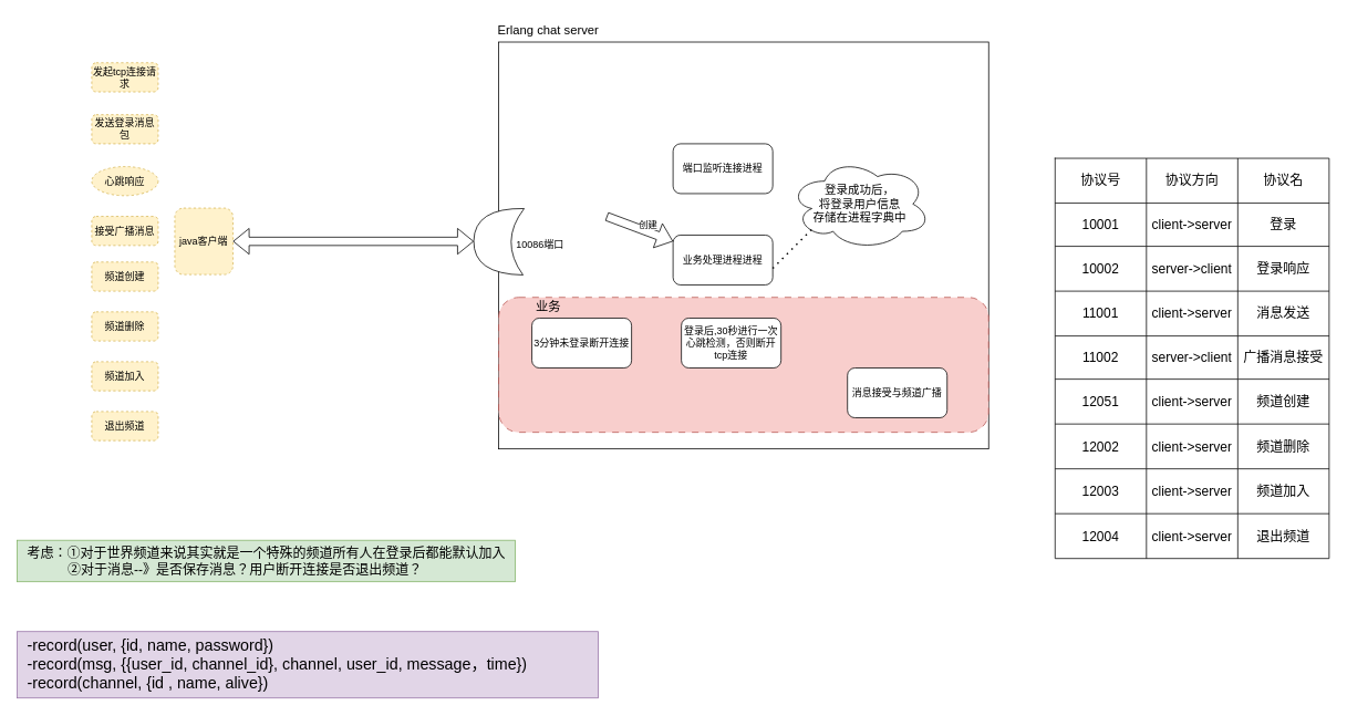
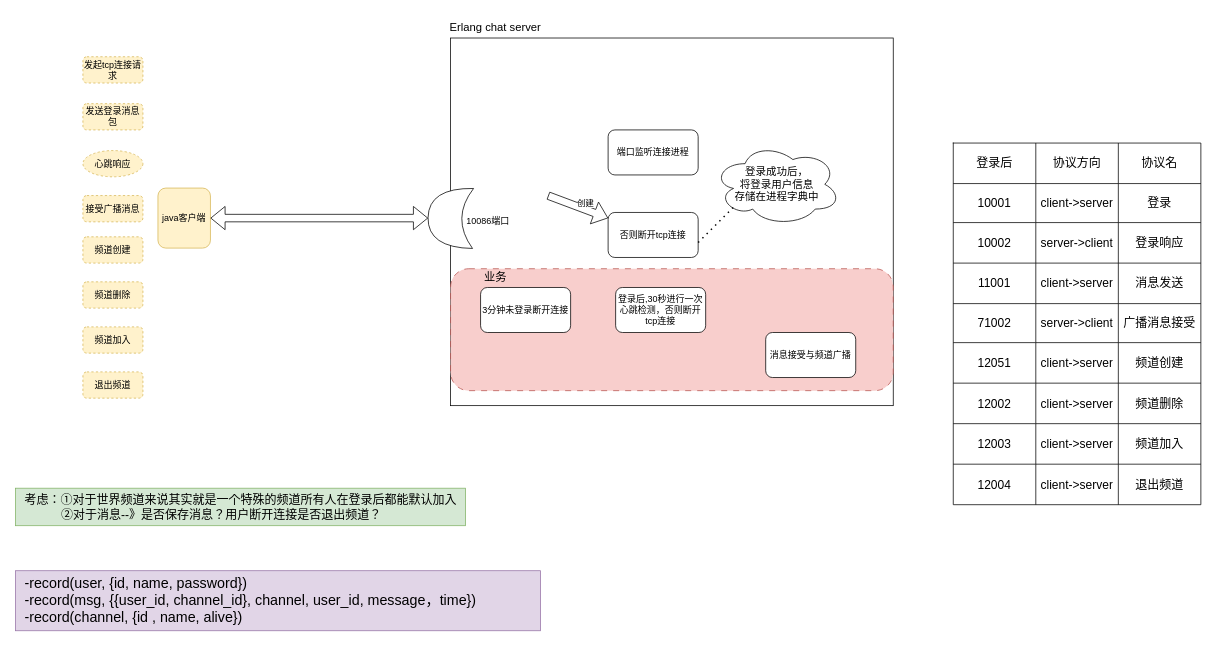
- <mxCell id="18" value="协议号" style="shape=partialRectangle;html=1;whiteSpace=wrap;connectable=0;strokeColor=inherit;overflow=hidden;fillColor=none;top=0;left=0;bottom=0;right=0;pointerEvents=1;fontSize=16;" vertex="1" parent="17"><mxGeometry width="110" height="54" as="geometry"><mxRectangle width="110" height="54" as="alternateBounds" /></mxGeometry></mxCell>
+ <mxCell id="18" value="登录后" style="shape=partialRectangle;html=1;whiteSpace=wrap;connectable=0;strokeColor=inherit;overflow=hidden;fillColor=none;top=0;left=0;bottom=0;right=0;pointerEvents=1;fontSize=16;" vertex="1" parent="17"><mxGeometry width="110" height="54" as="geometry"><mxRectangle width="110" height="54" as="alternateBounds" /></mxGeometry></mxCell>
- <mxCell id="4" value="java客户端" style="rounded=1;whiteSpace=wrap;html=1;fillColor=#fff2cc;strokeColor=#d6b656;dashed=1;" vertex="1" parent="1"><mxGeometry x="210" y="250" width="70" height="80" as="geometry" /></mxCell>
+ <mxCell id="4" value="java客户端" style="rounded=1;whiteSpace=wrap;html=1;fillColor=#fff2cc;strokeColor=#d6b656;" vertex="1" parent="1"><mxGeometry x="210" y="250" width="70" height="80" as="geometry" /></mxCell>
- <mxCell id="7" value="业务处理进程进程" style="rounded=1;whiteSpace=wrap;html=1;" vertex="1" parent="1"><mxGeometry x="810" y="282.5" width="120" height="60" as="geometry" /></mxCell>
+ <mxCell id="7" value="否则断开tcp连接" style="rounded=1;whiteSpace=wrap;html=1;" vertex="1" parent="1"><mxGeometry x="810" y="282.5" width="120" height="60" as="geometry" /></mxCell>
- <mxCell id="34" value="11002" style="shape=partialRectangle;html=1;whiteSpace=wrap;connectable=0;strokeColor=inherit;overflow=hidden;fillColor=none;top=0;left=0;bottom=0;right=0;pointerEvents=1;fontSize=16;" vertex="1" parent="33"><mxGeometry width="110" height="52" as="geometry"><mxRectangle width="110" height="52" as="alternateBounds" /></mxGeometry></mxCell>
+ <mxCell id="34" value="71002" style="shape=partialRectangle;html=1;whiteSpace=wrap;connectable=0;strokeColor=inherit;overflow=hidden;fillColor=none;top=0;left=0;bottom=0;right=0;pointerEvents=1;fontSize=16;" vertex="1" parent="33"><mxGeometry width="110" height="52" as="geometry"><mxRectangle width="110" height="52" as="alternateBounds" /></mxGeometry></mxCell>
